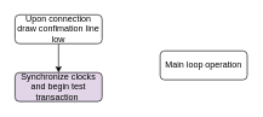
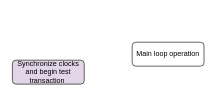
- <mxCell id="3" value="Upon connection draw confimation line low" style="rounded=1;whiteSpace=wrap;html=1;fontSize=12;glass=0;strokeWidth=1;shadow=0;" vertex="1" parent="1"><mxGeometry x="20" y="20" width="120" height="40" as="geometry" /></mxCell>
- <mxCell id="2" style="edgeStyle=none;html=1;exitX=0.5;exitY=1;exitDx=0;exitDy=0;entryX=0.5;entryY=0;entryDx=0;entryDy=0;fontSize=11;" edge="1" parent="1" source="3" target="4"><mxGeometry relative="1" as="geometry" /></mxCell>
